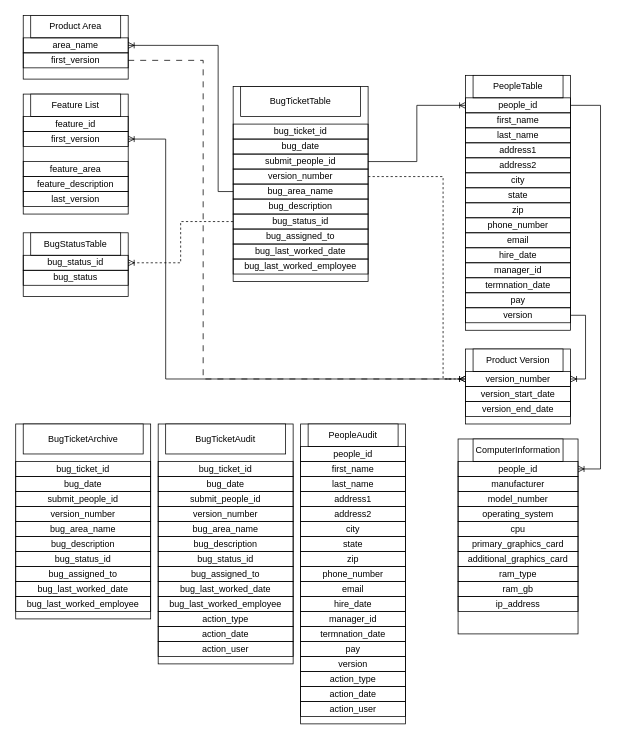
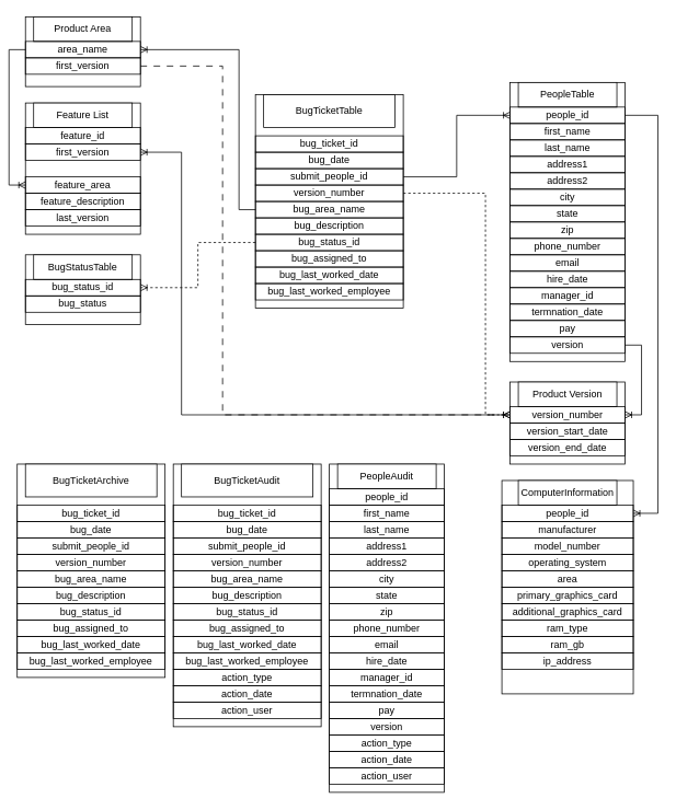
+ <mxCell id="55" style="edgeStyle=orthogonalEdgeStyle;rounded=0;orthogonalLoop=1;jettySize=auto;html=1;exitX=0;exitY=0.5;exitDx=0;exitDy=0;entryX=0;entryY=0.5;entryDx=0;entryDy=0;endArrow=ERoneToMany;endFill=0;" parent="1" source="46" target="56" edge="1"><mxGeometry relative="1" as="geometry" /></mxCell>
- <mxCell id="17" value="cpu" style="text;html=1;strokeColor=default;fillColor=none;align=center;verticalAlign=middle;whiteSpace=wrap;rounded=0;" parent="1" vertex="1"><mxGeometry x="610" y="695" width="160" height="20" as="geometry" /></mxCell>
+ <mxCell id="17" value="area" style="text;html=1;strokeColor=default;fillColor=none;align=center;verticalAlign=middle;whiteSpace=wrap;rounded=0;" parent="1" vertex="1"><mxGeometry x="610" y="695" width="160" height="20" as="geometry" /></mxCell>
